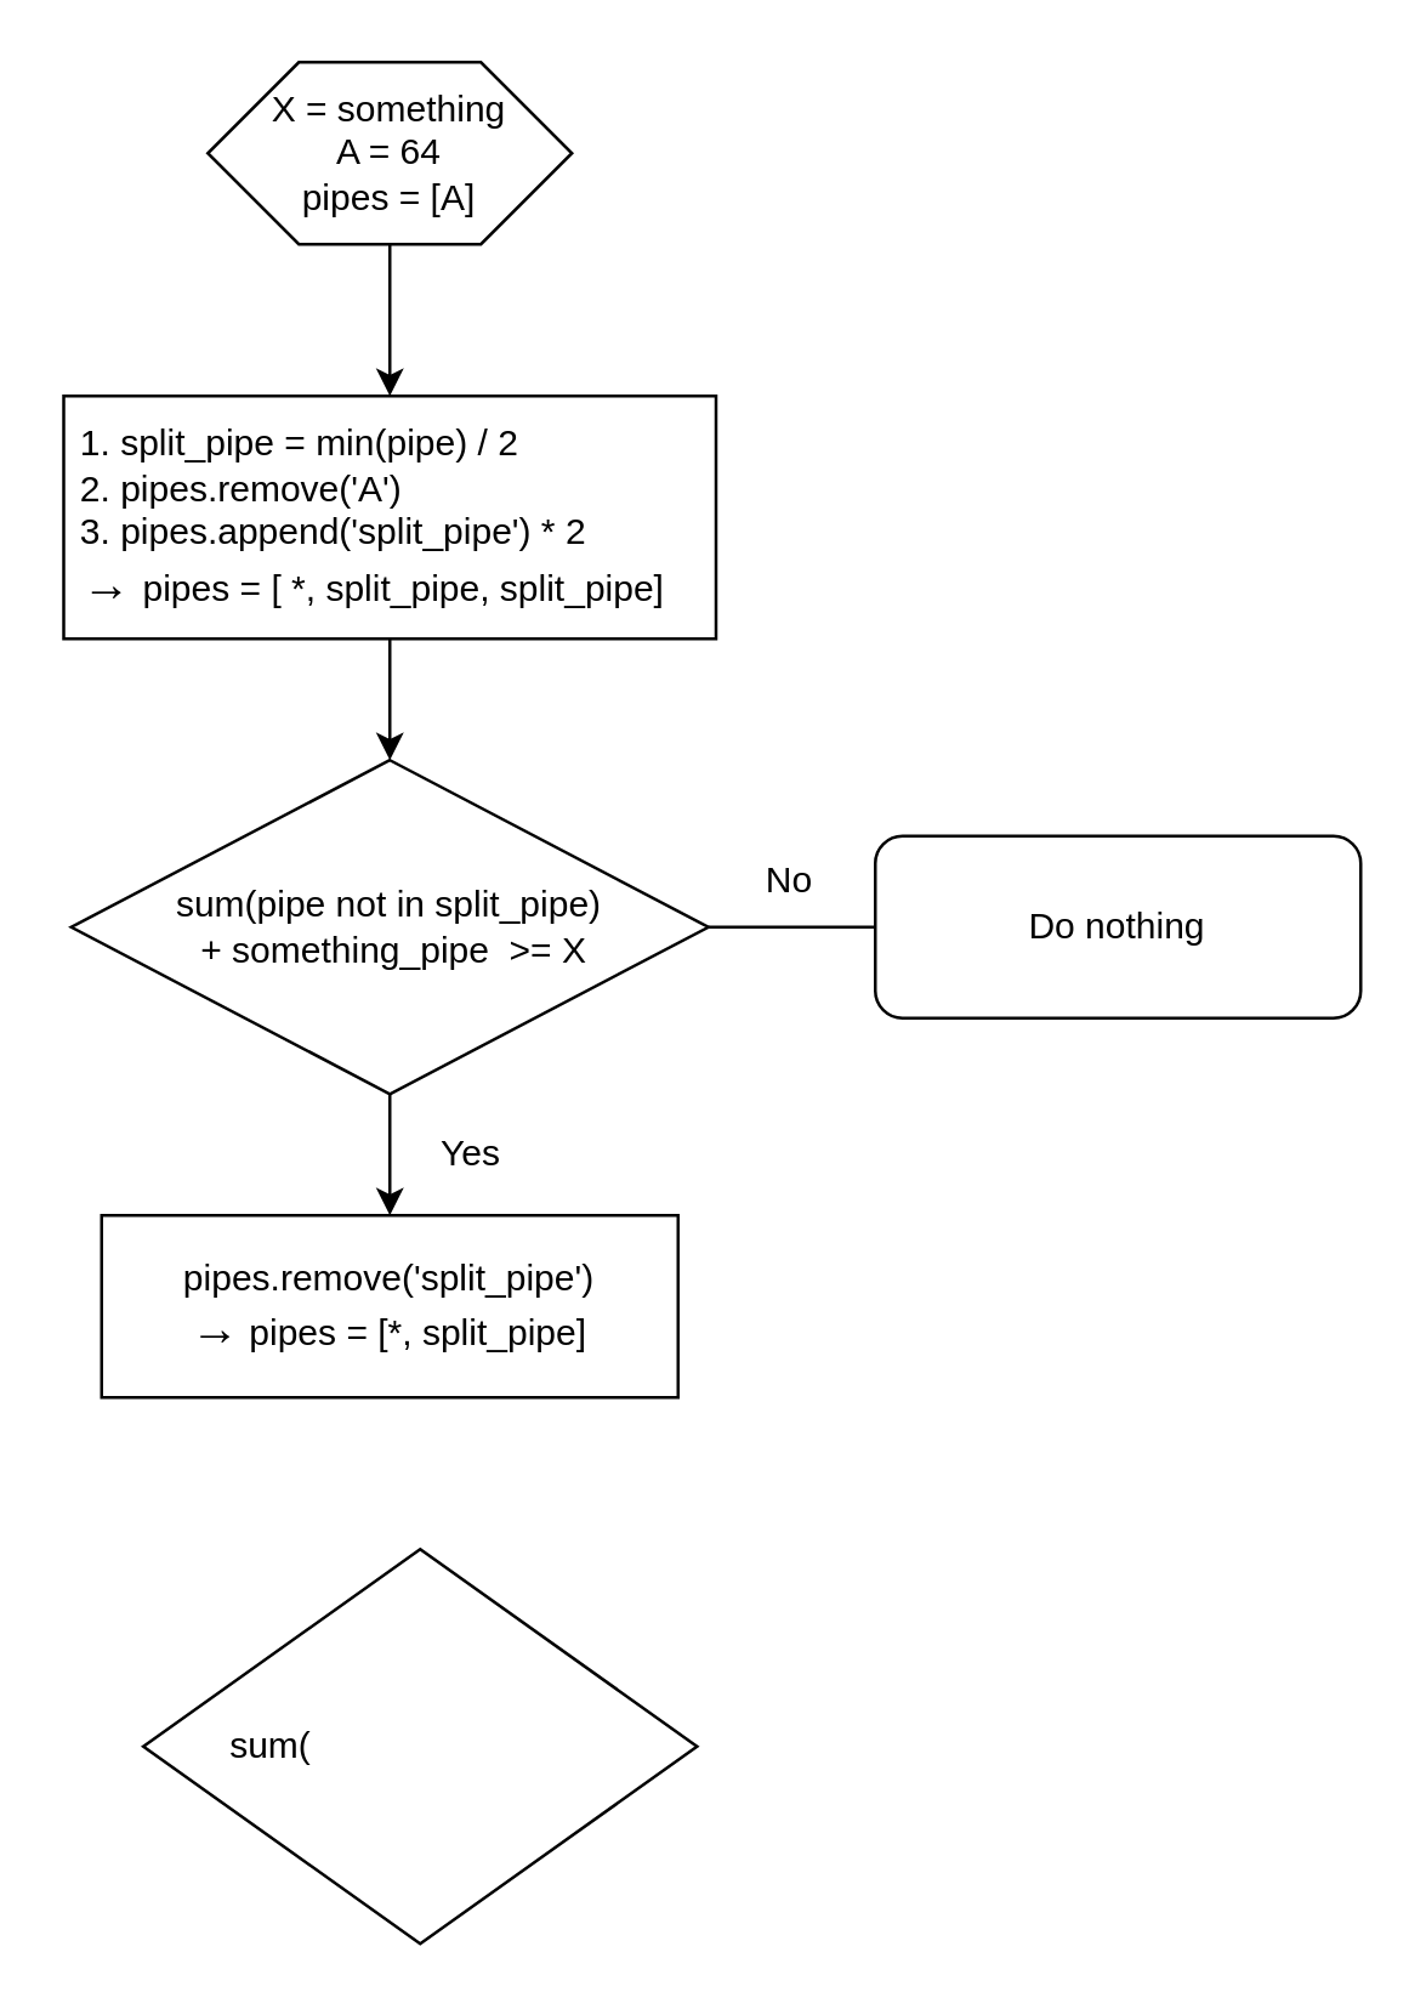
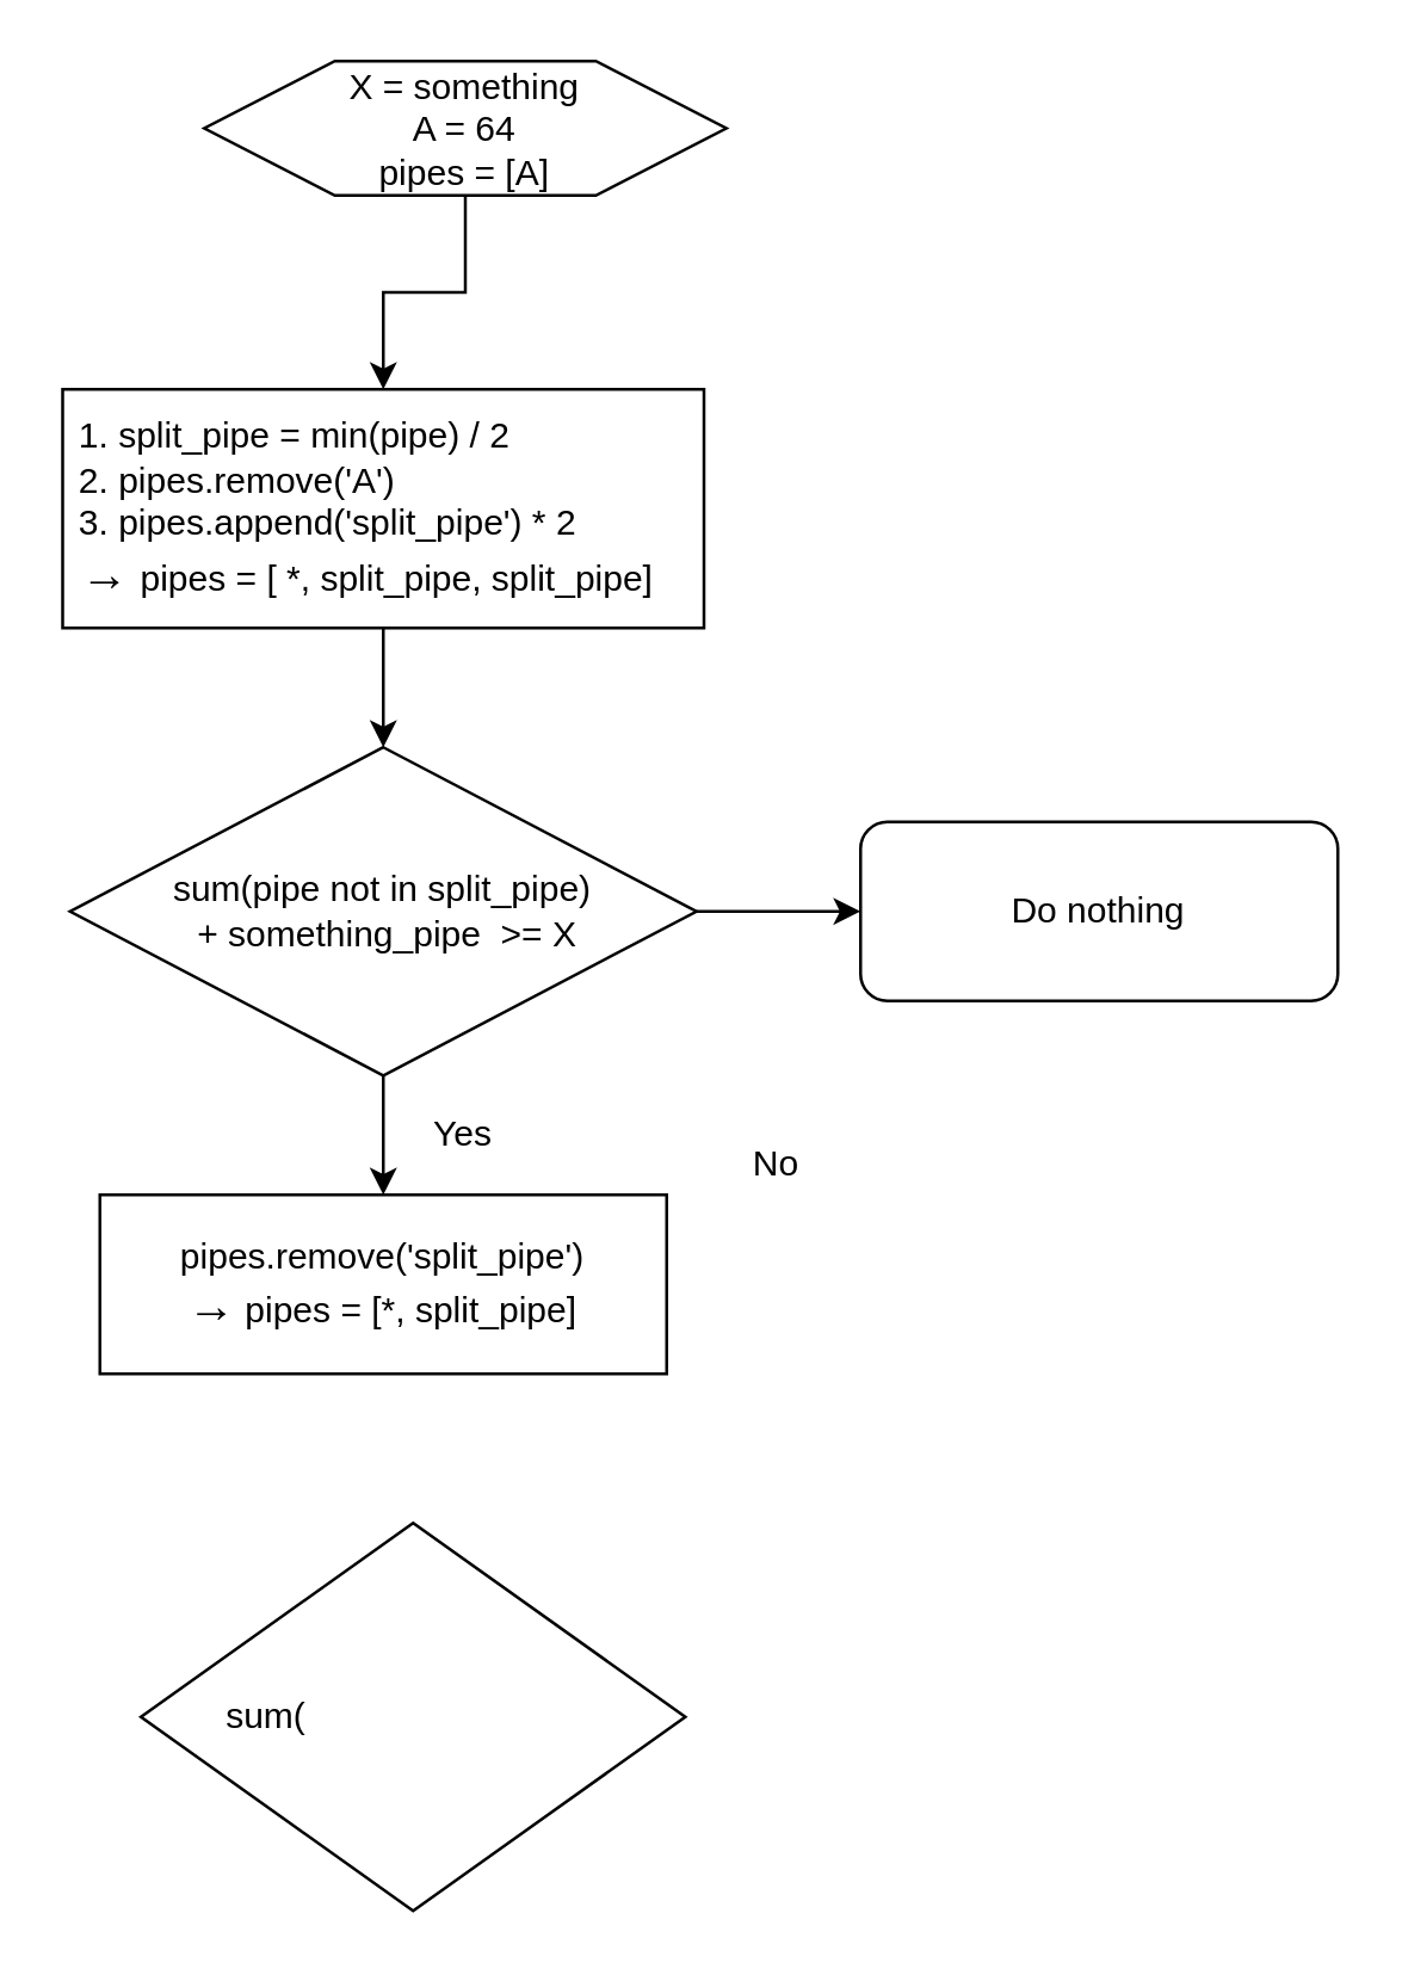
- <mxCell id="3" value="X = something&lt;br&gt;A = 64&lt;br&gt;pipes = [A]" style="shape=hexagon;perimeter=hexagonPerimeter2;whiteSpace=wrap;html=1;" vertex="1" parent="1"><mxGeometry x="68" y="20" width="120" height="60" as="geometry" /></mxCell>
+ <mxCell id="3" value="X = something&lt;br&gt;A = 64&lt;br&gt;pipes = [A]" style="shape=hexagon;perimeter=hexagonPerimeter2;whiteSpace=wrap;html=1;" vertex="1" parent="1"><mxGeometry x="68" y="20" width="175" height="45" as="geometry" /></mxCell>
- <mxCell id="10" value="No" style="text;html=1;strokeColor=none;fillColor=none;align=center;verticalAlign=middle;whiteSpace=wrap;rounded=0;" vertex="1" parent="1"><mxGeometry x="240" y="280" width="40" height="20" as="geometry" /></mxCell>
+ <mxCell id="10" value="No" style="text;html=1;strokeColor=none;fillColor=none;align=center;verticalAlign=middle;whiteSpace=wrap;rounded=0;" vertex="1" parent="1"><mxGeometry x="240" y="380" width="40" height="20" as="geometry" /></mxCell>
- <mxCell id="4" value="" style="edgeStyle=orthogonalEdgeStyle;rounded=0;orthogonalLoop=1;jettySize=auto;html=1;fontStyle=1;endArrow=none;" edge="1" parent="1" source="6" target="9"><mxGeometry relative="1" as="geometry" /></mxCell>
+ <mxCell id="4" value="" style="edgeStyle=orthogonalEdgeStyle;rounded=0;orthogonalLoop=1;jettySize=auto;html=1;fontStyle=1" edge="1" parent="1" source="6" target="9"><mxGeometry relative="1" as="geometry" /></mxCell>
